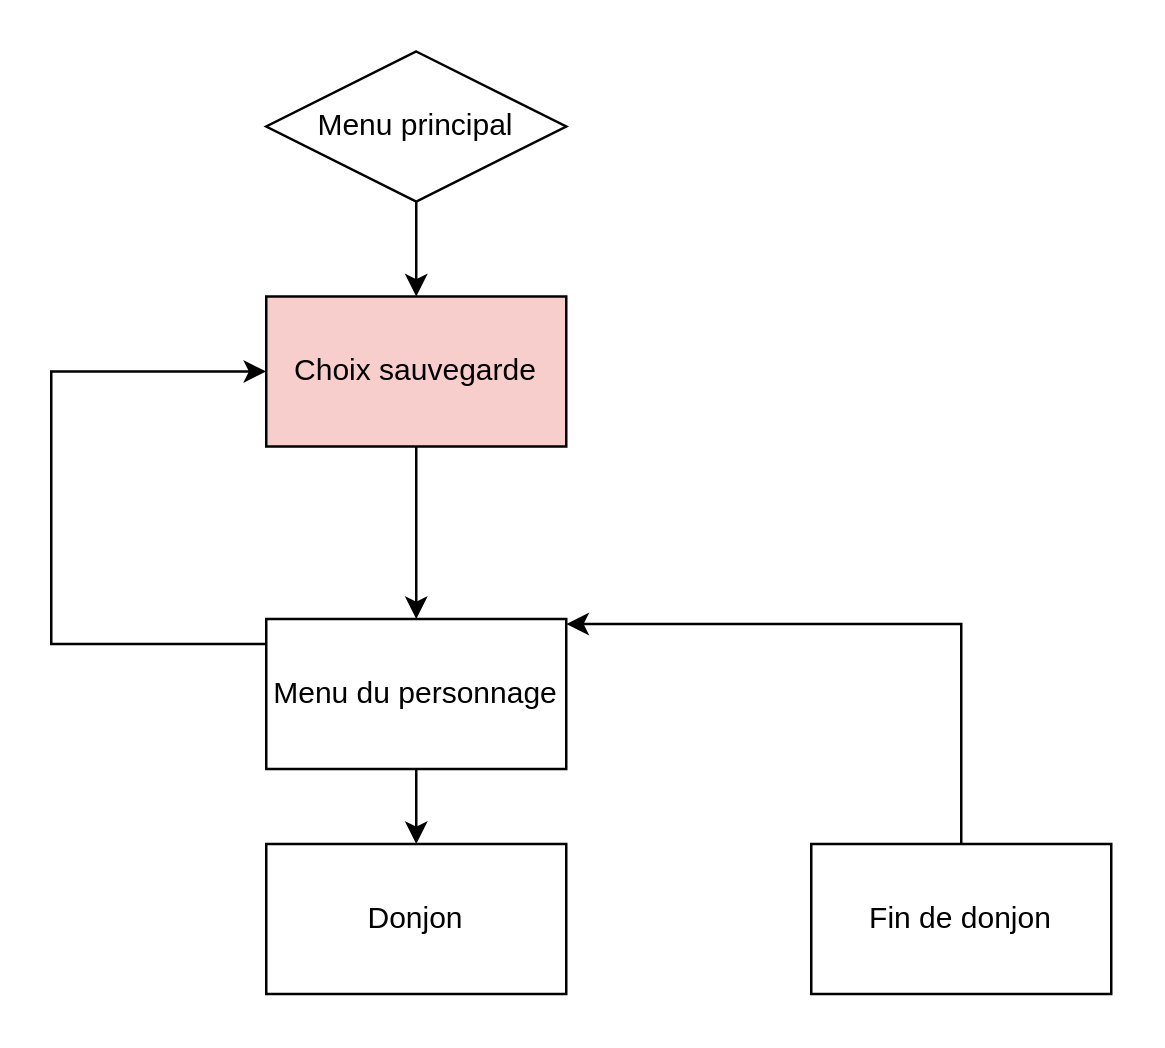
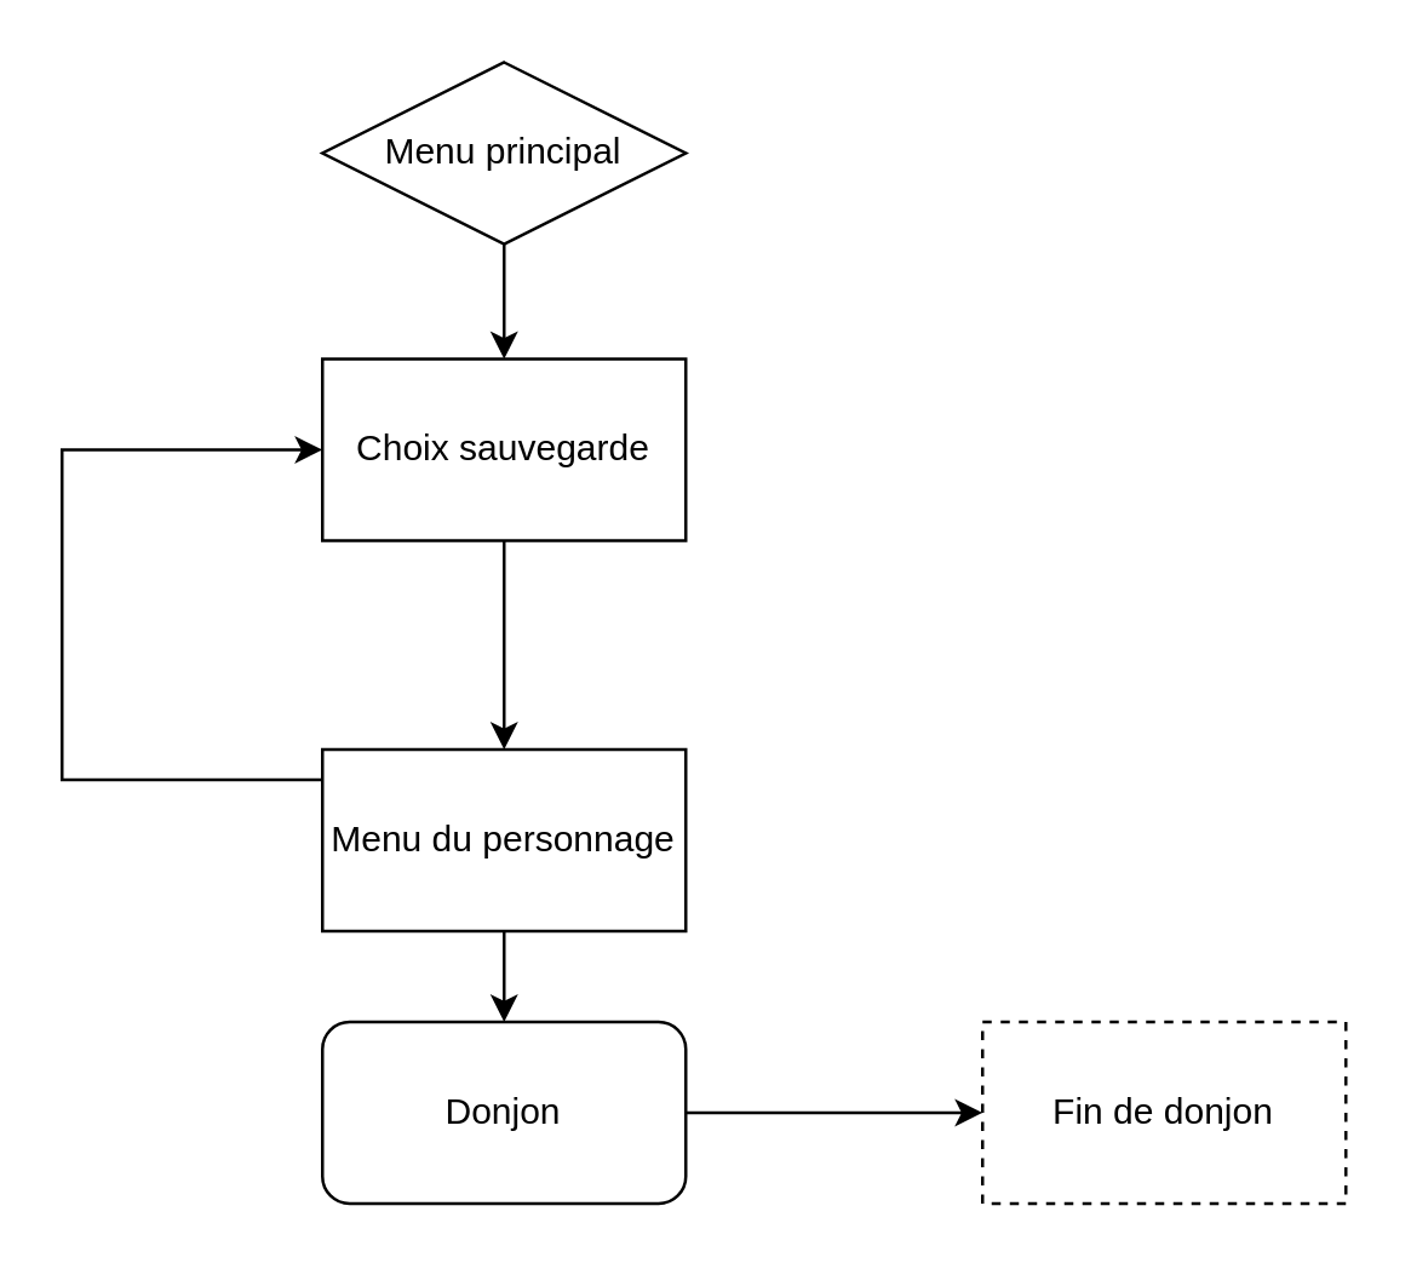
- <mxCell id="12" value="Choix sauvegarde" style="rounded=0;whiteSpace=wrap;html=1;fillColor=#f8cecc;" vertex="1" parent="1"><mxGeometry x="106" y="118" width="120" height="60" as="geometry" /></mxCell>
+ <mxCell id="12" value="Choix sauvegarde" style="rounded=0;whiteSpace=wrap;html=1;" vertex="1" parent="1"><mxGeometry x="106" y="118" width="120" height="60" as="geometry" /></mxCell>
- <mxCell id="9" style="edgeStyle=orthogonalEdgeStyle;rounded=0;orthogonalLoop=1;jettySize=auto;html=1;" edge="1" parent="1" source="10" target="6"><mxGeometry relative="1" as="geometry"><Array as="points"><mxPoint x="384" y="249" /></Array></mxGeometry></mxCell>
- <mxCell id="8" value="Donjon" style="rounded=0;whiteSpace=wrap;html=1;" vertex="1" parent="1"><mxGeometry x="106" y="337" width="120" height="60" as="geometry" /></mxCell>
+ <mxCell id="8" value="Donjon" style="whiteSpace=wrap;html=1;rounded=1;" vertex="1" parent="1"><mxGeometry x="106" y="337" width="120" height="60" as="geometry" /></mxCell>
+ <mxCell id="7" style="edgeStyle=orthogonalEdgeStyle;rounded=0;orthogonalLoop=1;jettySize=auto;html=1;" edge="1" parent="1" source="8" target="10"><mxGeometry relative="1" as="geometry"><mxPoint x="300" y="347" as="targetPoint" /></mxGeometry></mxCell>
- <mxCell id="10" value="Fin de donjon" style="rounded=0;whiteSpace=wrap;html=1;" vertex="1" parent="1"><mxGeometry x="324" y="337" width="120" height="60" as="geometry" /></mxCell>
+ <mxCell id="10" value="Fin de donjon" style="rounded=0;whiteSpace=wrap;html=1;dashed=1;" vertex="1" parent="1"><mxGeometry x="324" y="337" width="120" height="60" as="geometry" /></mxCell>
